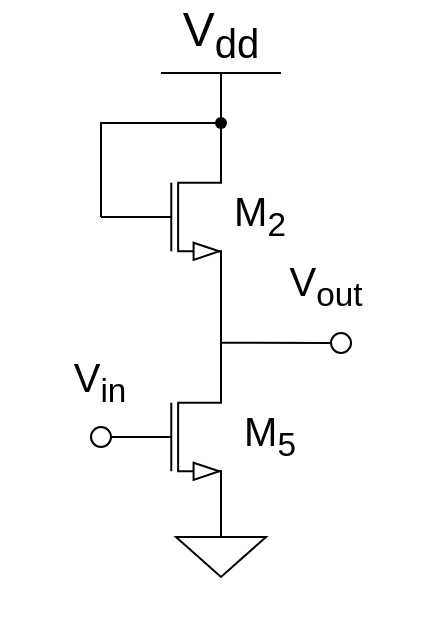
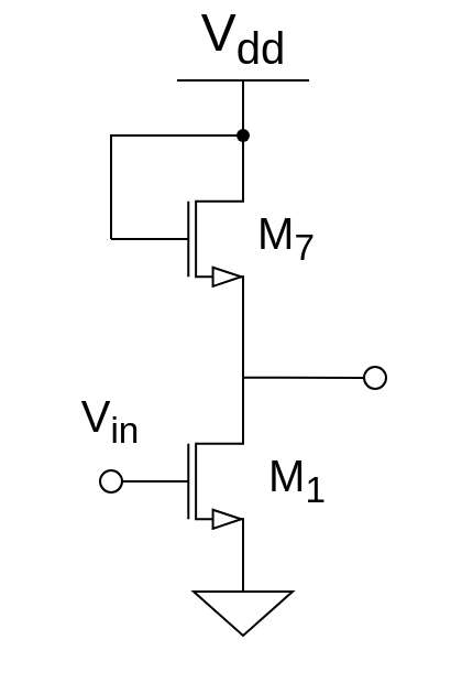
- <mxCell id="15" value="&lt;span style=&quot;font-size: 20px;&quot;&gt;M&lt;sub&gt;2&lt;/sub&gt;&lt;/span&gt;" style="text;html=1;align=center;verticalAlign=middle;whiteSpace=wrap;rounded=0;" vertex="1" parent="1"><mxGeometry x="100" y="77" width="60" height="30" as="geometry" /></mxCell>
+ <mxCell id="15" value="&lt;span style=&quot;font-size: 20px;&quot;&gt;M&lt;sub&gt;7&lt;/sub&gt;&lt;/span&gt;" style="text;html=1;align=center;verticalAlign=middle;whiteSpace=wrap;rounded=0;" vertex="1" parent="1"><mxGeometry x="100" y="77" width="60" height="30" as="geometry" /></mxCell>
- <mxCell id="8" value="&lt;font style=&quot;font-size: 20px;&quot;&gt;V&lt;sub&gt;out&lt;/sub&gt;&lt;/font&gt;" style="text;html=1;align=center;verticalAlign=middle;whiteSpace=wrap;rounded=0;" vertex="1" parent="1"><mxGeometry x="132.5" y="112" width="60" height="30" as="geometry" /></mxCell>
- <mxCell id="14" value="&lt;span style=&quot;font-size: 20px;&quot;&gt;M&lt;sub&gt;5&lt;/sub&gt;&lt;/span&gt;" style="text;html=1;align=center;verticalAlign=middle;whiteSpace=wrap;rounded=0;" vertex="1" parent="1"><mxGeometry x="105" y="187" width="60" height="30" as="geometry" /></mxCell>
+ <mxCell id="14" value="&lt;span style=&quot;font-size: 20px;&quot;&gt;M&lt;sub&gt;1&lt;/sub&gt;&lt;/span&gt;" style="text;html=1;align=center;verticalAlign=middle;whiteSpace=wrap;rounded=0;" vertex="1" parent="1"><mxGeometry x="105" y="187" width="60" height="30" as="geometry" /></mxCell>
